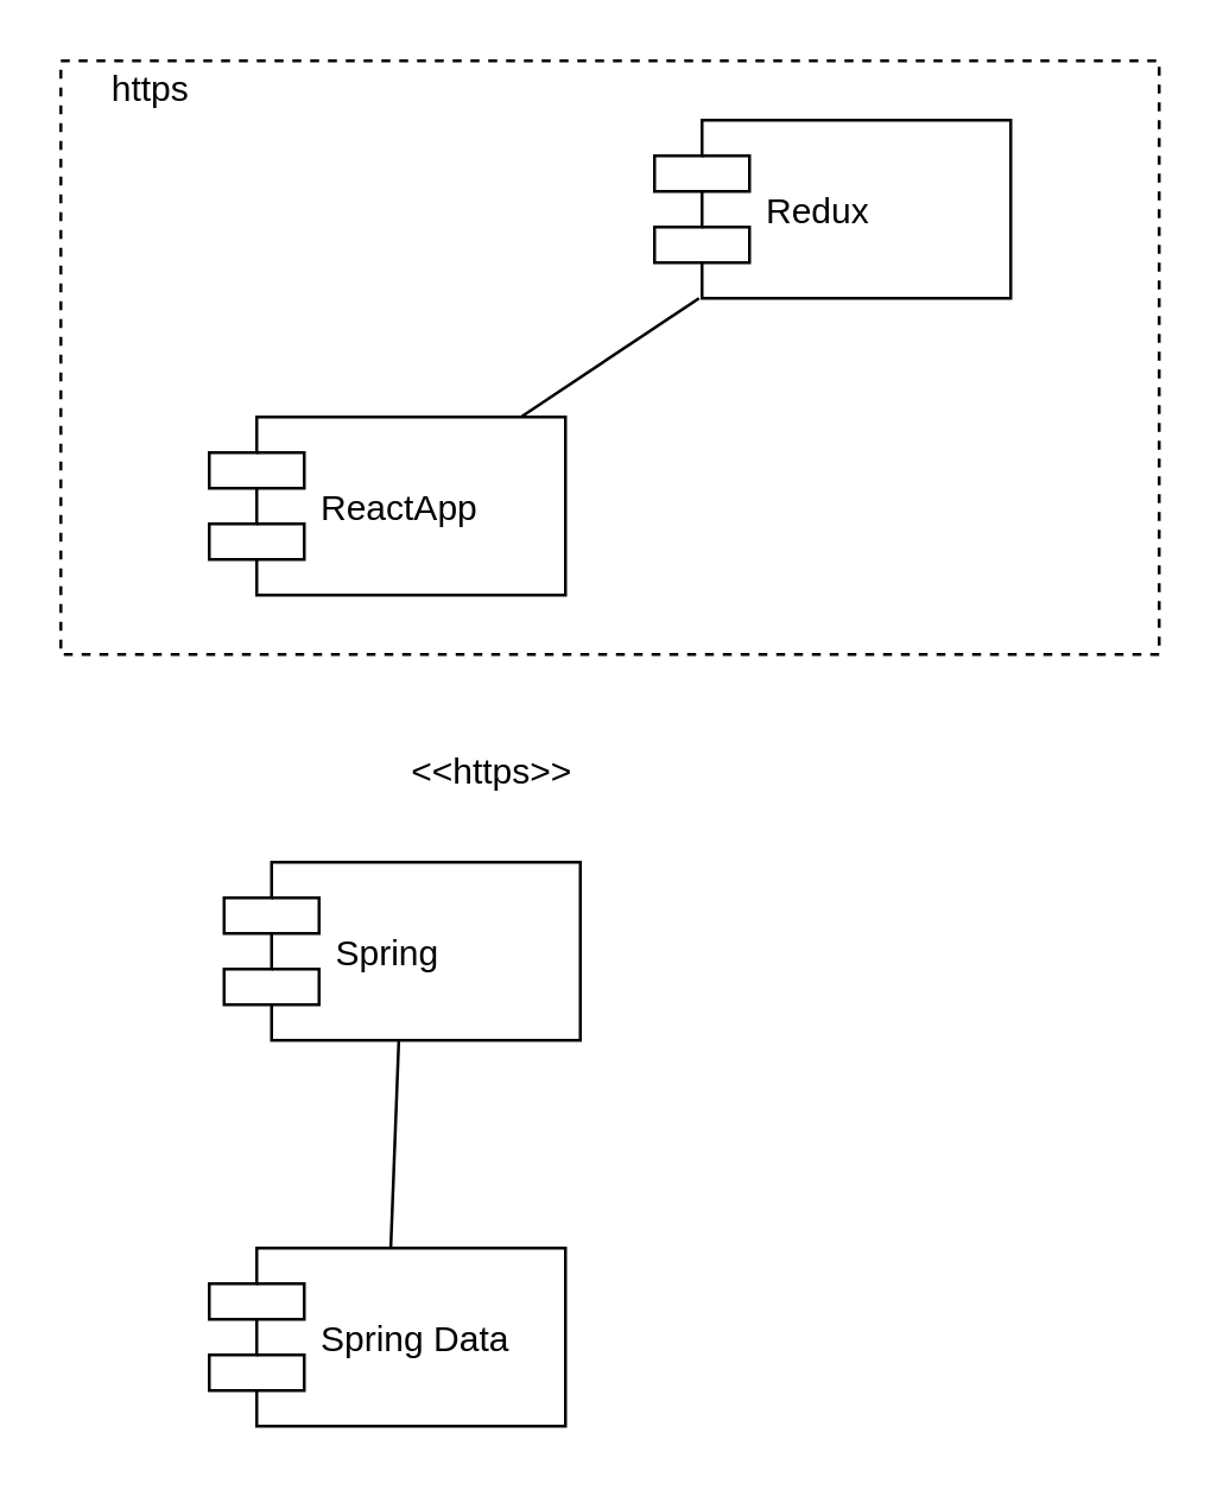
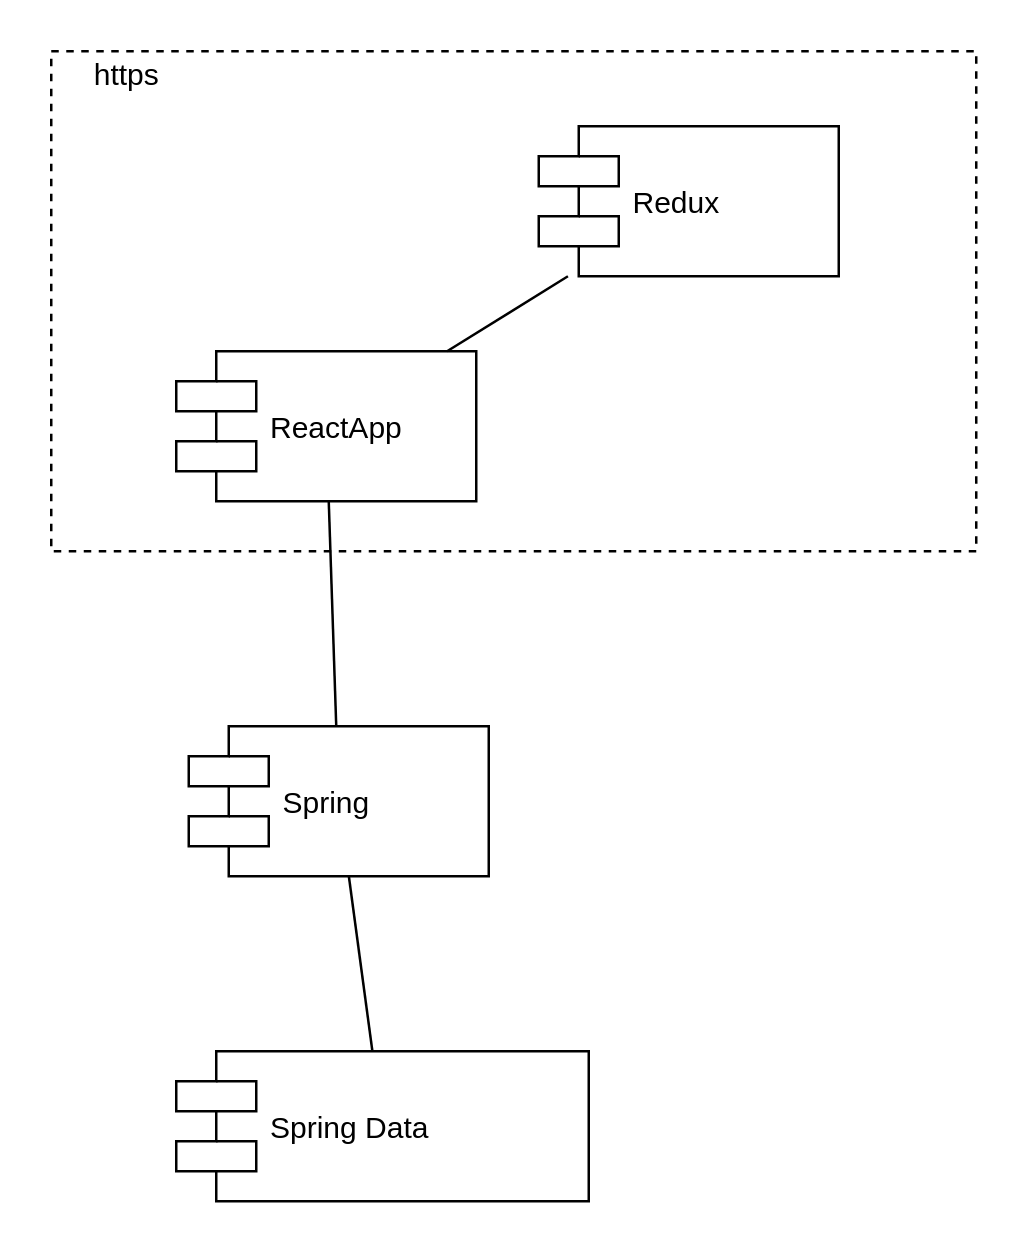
- <mxCell id="4" value="Redux" style="shape=component;align=left;spacingLeft=36;" parent="1" vertex="1"><mxGeometry x="220" y="40" width="120" height="60" as="geometry" /></mxCell>
+ <mxCell id="4" value="Redux" style="shape=component;align=left;spacingLeft=36;" parent="1" vertex="1"><mxGeometry x="215" y="50" width="120" height="60" as="geometry" /></mxCell>
+ <mxCell id="8" value="" style="endArrow=none;html=1;" parent="1" source="3" target="7" edge="1"><mxGeometry width="50" height="50" relative="1" as="geometry"><mxPoint x="168.25" y="170" as="sourcePoint" /><mxPoint x="224.75" y="110" as="targetPoint" /></mxGeometry></mxCell>
- <mxCell id="10" value="&amp;lt;&amp;lt;https&amp;gt;&amp;gt;" style="text;html=1;align=center;verticalAlign=middle;resizable=0;points=[];;autosize=1;" parent="1" vertex="1"><mxGeometry x="130" y="250" width="70" height="20" as="geometry" /></mxCell>
- <mxCell id="6" value="Spring Data" style="shape=component;align=left;spacingLeft=36;" parent="1" vertex="1"><mxGeometry x="70" y="420" width="120" height="60" as="geometry" /></mxCell>
+ <mxCell id="6" value="Spring Data" style="shape=component;align=left;spacingLeft=36;" parent="1" vertex="1"><mxGeometry x="70" y="420" width="165" height="60" as="geometry" /></mxCell>
